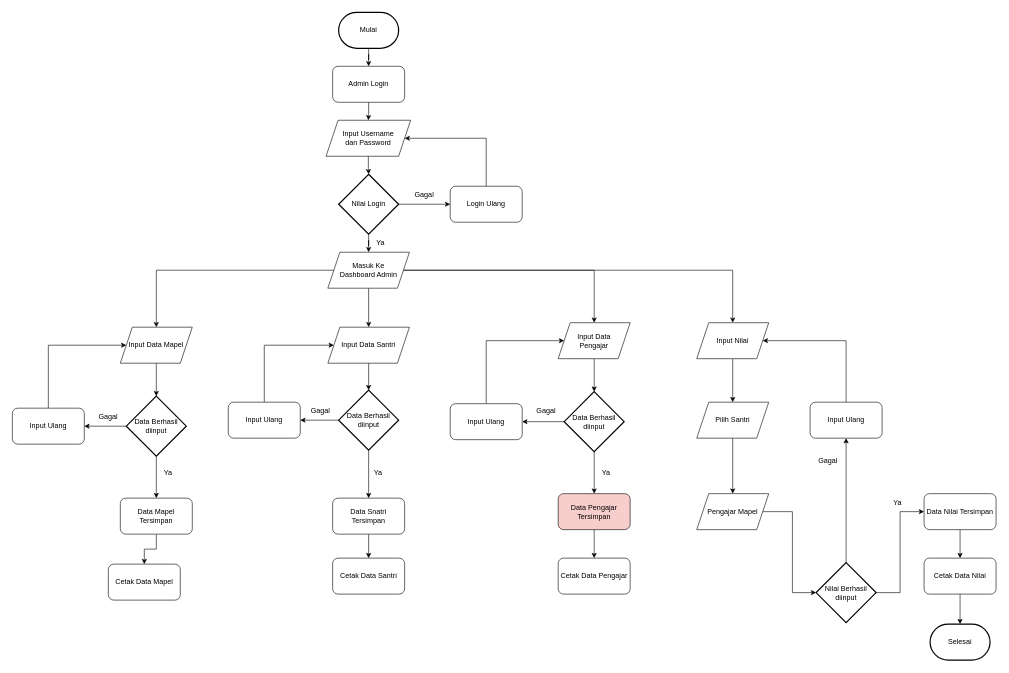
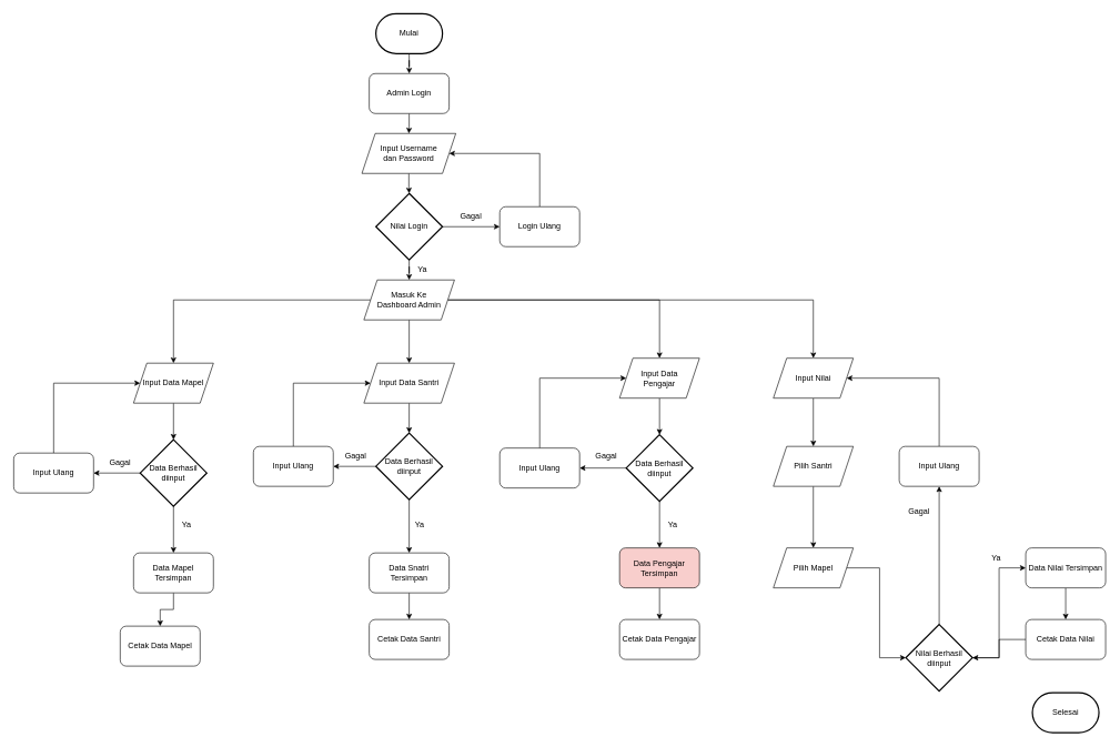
- <mxCell id="50" value="Pengajar Mapel" style="shape=parallelogram;perimeter=parallelogramPerimeter;whiteSpace=wrap;html=1;fixedSize=1;size=20;" vertex="1" parent="1"><mxGeometry x="1161" y="822.5" width="120" height="60" as="geometry" /></mxCell>
+ <mxCell id="50" value="Pilih Mapel" style="shape=parallelogram;perimeter=parallelogramPerimeter;whiteSpace=wrap;html=1;fixedSize=1;size=20;" vertex="1" parent="1"><mxGeometry x="1161" y="822.5" width="120" height="60" as="geometry" /></mxCell>
- <mxCell id="61" style="edgeStyle=orthogonalEdgeStyle;rounded=0;orthogonalLoop=1;jettySize=auto;html=1;entryX=0.5;entryY=0;entryDx=0;entryDy=0;entryPerimeter=0;" edge="1" parent="1" source="62" target="63"><mxGeometry relative="1" as="geometry" /></mxCell>
+ <mxCell id="61" style="edgeStyle=orthogonalEdgeStyle;rounded=0;orthogonalLoop=1;jettySize=auto;html=1;" edge="1" parent="1" source="62" target="53"><mxGeometry relative="1" as="geometry" /></mxCell>
